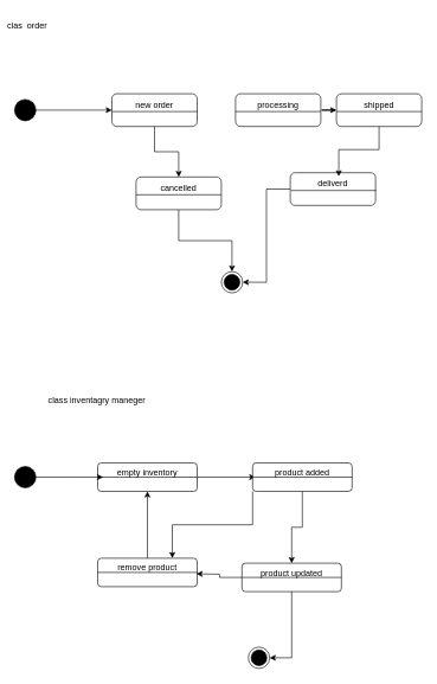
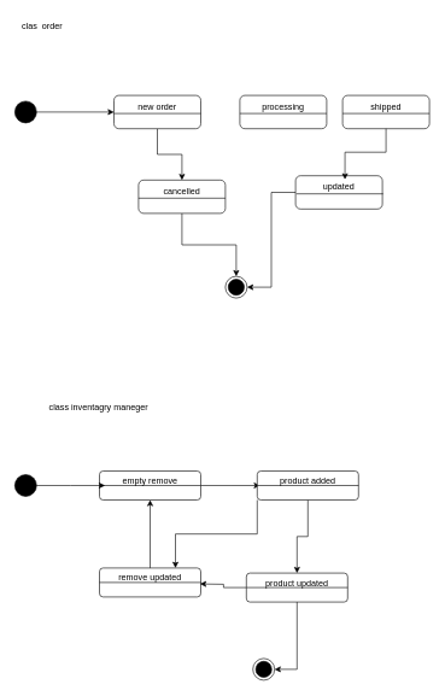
- <mxCell id="20" value="clas&amp;nbsp; order" style="text;html=1;align=center;verticalAlign=middle;whiteSpace=wrap;rounded=0;" vertex="1" parent="1"><mxGeometry x="8" y="20" width="60" height="30" as="geometry" /></mxCell>
+ <mxCell id="20" value="clas&amp;nbsp; order" style="text;html=1;align=center;verticalAlign=middle;whiteSpace=wrap;rounded=0;" vertex="1" parent="1"><mxGeometry x="28" y="20" width="60" height="30" as="geometry" /></mxCell>
- <mxCell id="8" style="edgeStyle=orthogonalEdgeStyle;rounded=0;orthogonalLoop=1;jettySize=auto;html=1;entryX=0;entryY=0.5;entryDx=0;entryDy=0;" edge="1" parent="1" source="9" target="11"><mxGeometry relative="1" as="geometry" /></mxCell>
- <mxCell id="17" value="&lt;div&gt;deliverd&lt;/div&gt;&lt;div&gt;&lt;br&gt;&lt;/div&gt;" style="rounded=1;whiteSpace=wrap;html=1;" vertex="1" parent="1"><mxGeometry x="408" y="242" width="120" height="46" as="geometry" /></mxCell>
+ <mxCell id="17" value="&lt;div&gt;updated&lt;/div&gt;&lt;div&gt;&lt;br&gt;&lt;/div&gt;" style="rounded=1;whiteSpace=wrap;html=1;" vertex="1" parent="1"><mxGeometry x="408" y="242" width="120" height="46" as="geometry" /></mxCell>
- <mxCell id="23" value="empty inventory" style="html=1;align=center;verticalAlign=top;rounded=1;absoluteArcSize=1;arcSize=10;dashed=0;whiteSpace=wrap;" vertex="1" parent="1"><mxGeometry x="137" y="650" width="140" height="40" as="geometry" /></mxCell>
+ <mxCell id="23" value="empty remove" style="html=1;align=center;verticalAlign=top;rounded=1;absoluteArcSize=1;arcSize=10;dashed=0;whiteSpace=wrap;" vertex="1" parent="1"><mxGeometry x="137" y="650" width="140" height="40" as="geometry" /></mxCell>
- <mxCell id="32" value="remove product" style="html=1;align=center;verticalAlign=top;rounded=1;absoluteArcSize=1;arcSize=10;dashed=0;whiteSpace=wrap;" vertex="1" parent="1"><mxGeometry x="137" y="784" width="140" height="40" as="geometry" /></mxCell>
+ <mxCell id="32" value="remove updated" style="html=1;align=center;verticalAlign=top;rounded=1;absoluteArcSize=1;arcSize=10;dashed=0;whiteSpace=wrap;" vertex="1" parent="1"><mxGeometry x="137" y="784" width="140" height="40" as="geometry" /></mxCell>
